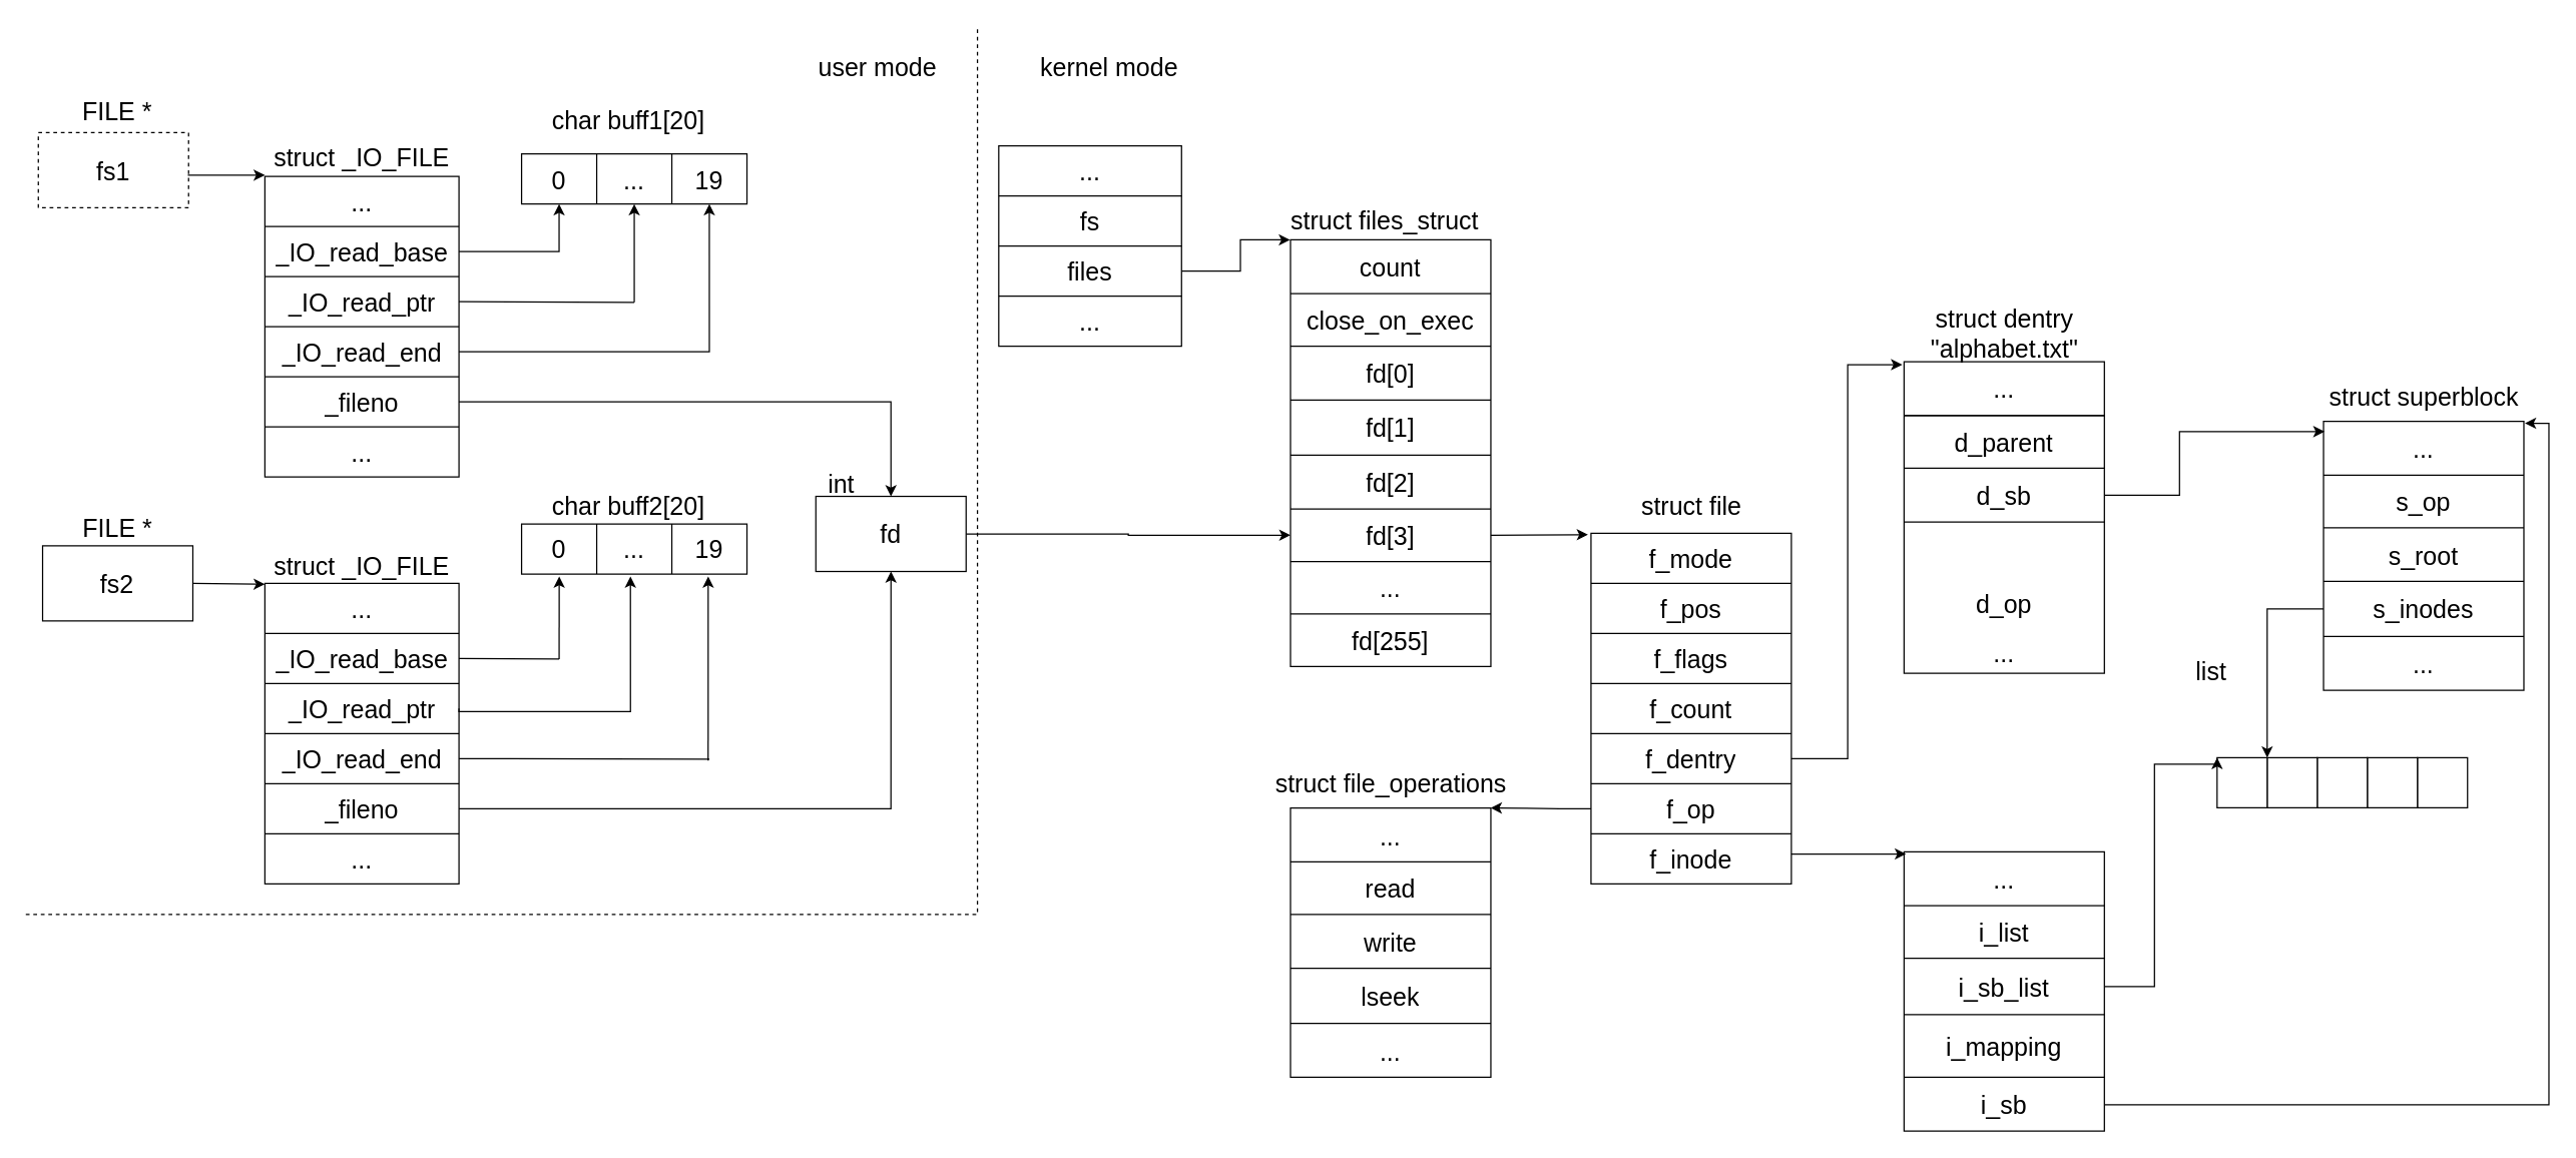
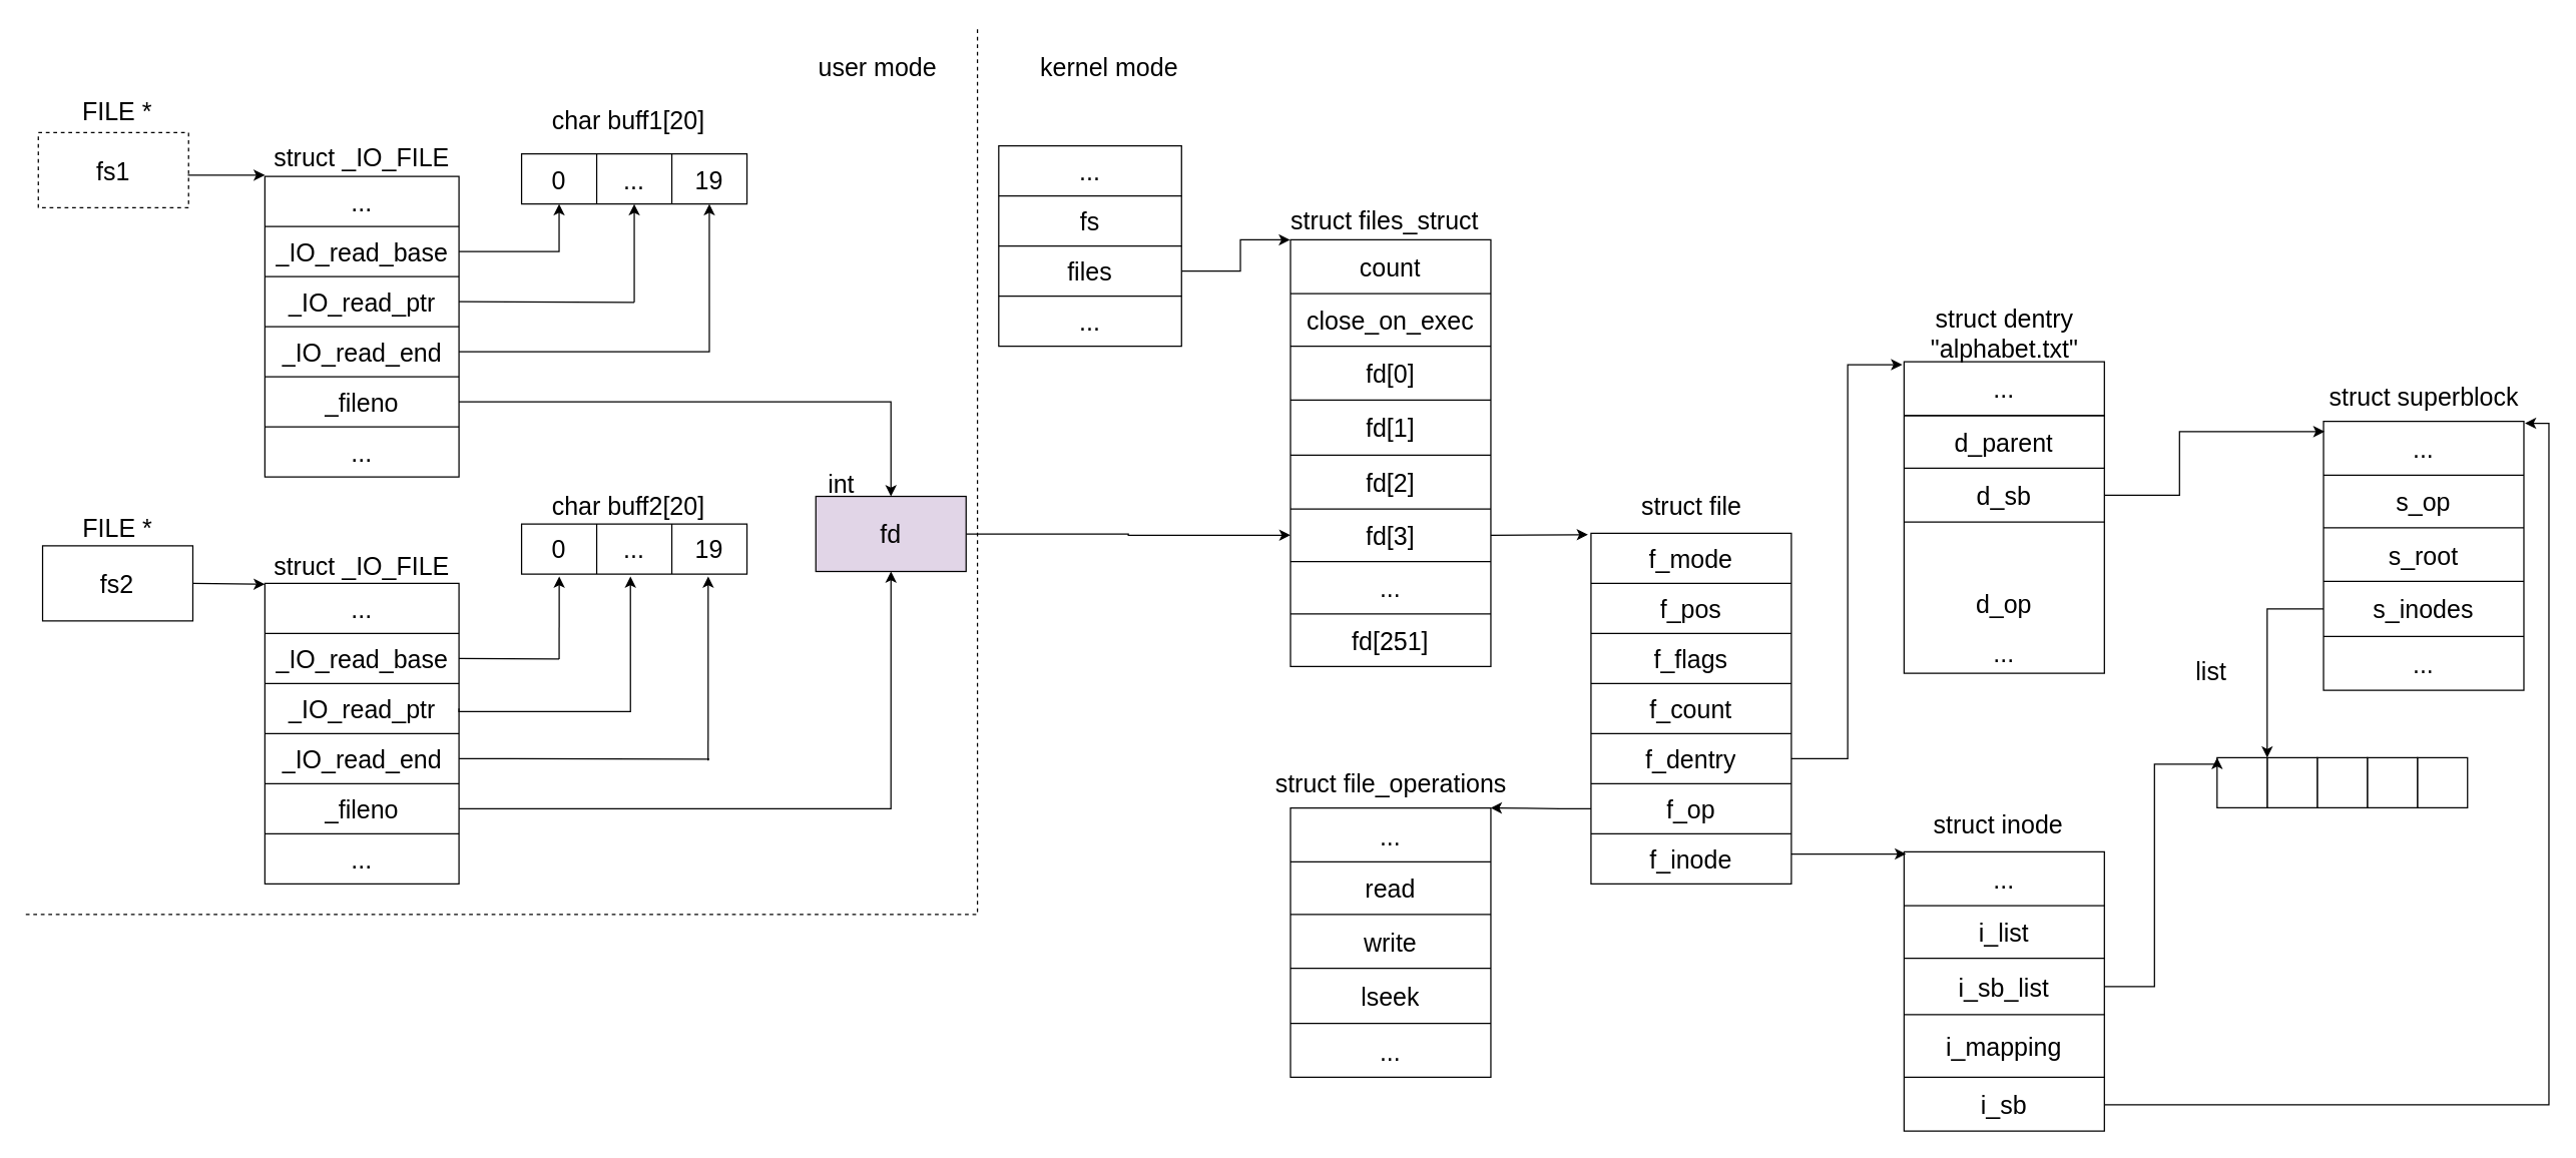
- <mxCell id="41" value="fd" style="rounded=0;whiteSpace=wrap;html=1;fontSize=20;" parent="1" vertex="1"><mxGeometry x="650.93" y="396" width="120" height="60" as="geometry" /></mxCell>
+ <mxCell id="41" value="fd" style="rounded=0;whiteSpace=wrap;html=1;fontSize=20;fillColor=#e1d5e7;" parent="1" vertex="1"><mxGeometry x="650.93" y="396" width="120" height="60" as="geometry" /></mxCell>
- <mxCell id="105" value="fd[255]" style="shape=partialRectangle;html=1;whiteSpace=wrap;connectable=0;overflow=hidden;fillColor=none;top=0;left=0;bottom=0;right=0;fontSize=20;" parent="104" vertex="1"><mxGeometry width="160" height="42" as="geometry"><mxRectangle width="160" height="42" as="alternateBounds" /></mxGeometry></mxCell>
+ <mxCell id="105" value="fd[251]" style="shape=partialRectangle;html=1;whiteSpace=wrap;connectable=0;overflow=hidden;fillColor=none;top=0;left=0;bottom=0;right=0;fontSize=20;" parent="104" vertex="1"><mxGeometry width="160" height="42" as="geometry"><mxRectangle width="160" height="42" as="alternateBounds" /></mxGeometry></mxCell>
+ <mxCell id="87" value="struct inode" style="text;html=1;align=center;verticalAlign=middle;resizable=0;points=[];autosize=1;strokeColor=none;fontSize=20;" parent="1" vertex="1"><mxGeometry x="1535" y="643" width="120" height="30" as="geometry" /></mxCell>
